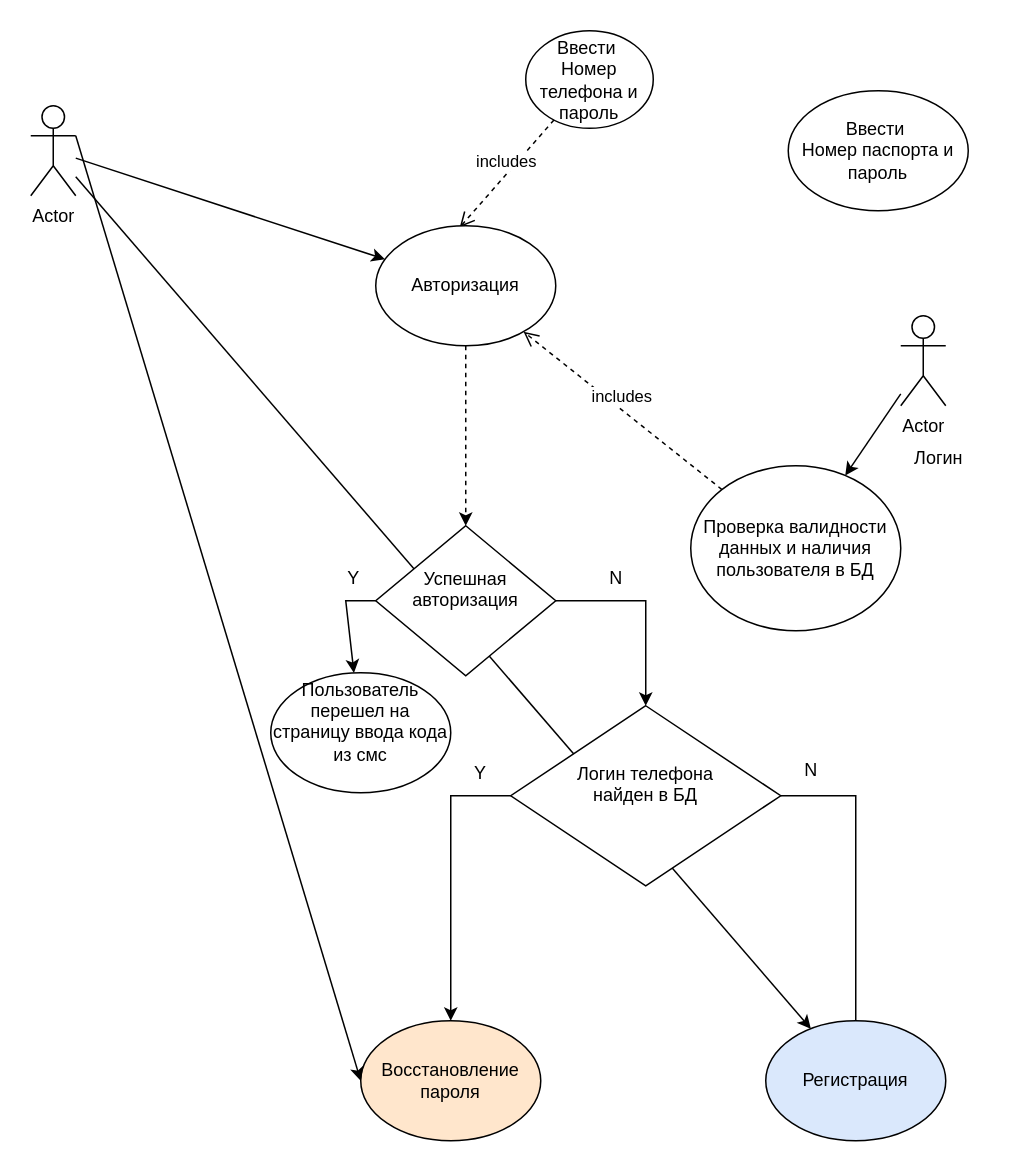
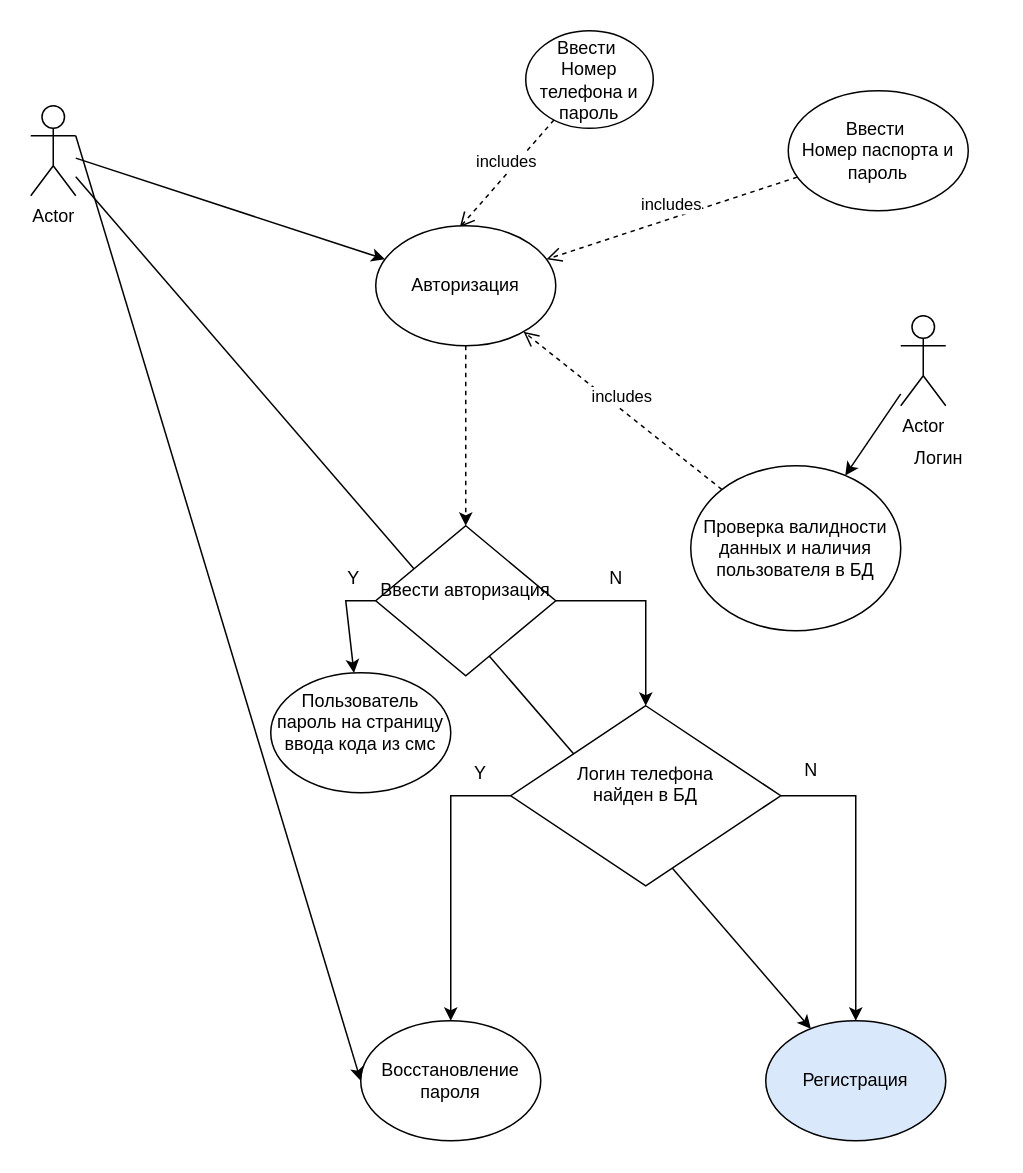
+ <mxCell id="11" value="includes" style="html=1;verticalAlign=bottom;endArrow=open;dashed=1;endSize=8;curved=0;rounded=0;" parent="1" source="7" target="14" edge="1"><mxGeometry relative="1" as="geometry"><mxPoint x="542.089" y="70.002" as="sourcePoint" /><mxPoint x="390" y="267.9" as="targetPoint" /></mxGeometry></mxCell>
- <mxCell id="12" value="Успешная авторизация&lt;div&gt;&lt;br&gt;&lt;/div&gt;" style="rhombus;whiteSpace=wrap;html=1;" parent="1" vertex="1"><mxGeometry x="250" y="350" width="120" height="100" as="geometry" /></mxCell>
+ <mxCell id="12" value="Ввести авторизация&lt;div&gt;&lt;br&gt;&lt;/div&gt;" style="rhombus;whiteSpace=wrap;html=1;" parent="1" vertex="1"><mxGeometry x="250" y="350" width="120" height="100" as="geometry" /></mxCell>
- <mxCell id="22" value="Пользователь перешел на страницу ввода кода из смс&lt;div&gt;&lt;br&gt;&lt;/div&gt;" style="ellipse;whiteSpace=wrap;html=1;" parent="1" vertex="1"><mxGeometry x="180" y="448" width="120" height="80" as="geometry" /></mxCell>
+ <mxCell id="22" value="Пользователь пароль на страницу ввода кода из смс&lt;div&gt;&lt;br&gt;&lt;/div&gt;" style="ellipse;whiteSpace=wrap;html=1;" parent="1" vertex="1"><mxGeometry x="180" y="448" width="120" height="80" as="geometry" /></mxCell>
- <mxCell id="26" value="" style="endArrow=none;html=1;rounded=0;exitX=1;exitY=0.5;exitDx=0;exitDy=0;" parent="1" source="23" target="4" edge="1"><mxGeometry width="50" height="50" relative="1" as="geometry"><mxPoint x="320" y="630" as="sourcePoint" /><mxPoint x="370" y="580" as="targetPoint" /><Array as="points"><mxPoint x="570" y="530" /></Array></mxGeometry></mxCell>
+ <mxCell id="26" value="" style="endArrow=classic;html=1;rounded=0;exitX=1;exitY=0.5;exitDx=0;exitDy=0;" parent="1" source="23" target="4" edge="1"><mxGeometry width="50" height="50" relative="1" as="geometry"><mxPoint x="320" y="630" as="sourcePoint" /><mxPoint x="370" y="580" as="targetPoint" /><Array as="points"><mxPoint x="570" y="530" /></Array></mxGeometry></mxCell>
- <mxCell id="5" value="Восстановление пароля" style="ellipse;whiteSpace=wrap;html=1;fillColor=#ffe6cc;" parent="1" vertex="1"><mxGeometry x="240" y="680" width="120" height="80" as="geometry" /></mxCell>
+ <mxCell id="5" value="Восстановление пароля" style="ellipse;whiteSpace=wrap;html=1;" parent="1" vertex="1"><mxGeometry x="240" y="680" width="120" height="80" as="geometry" /></mxCell>
